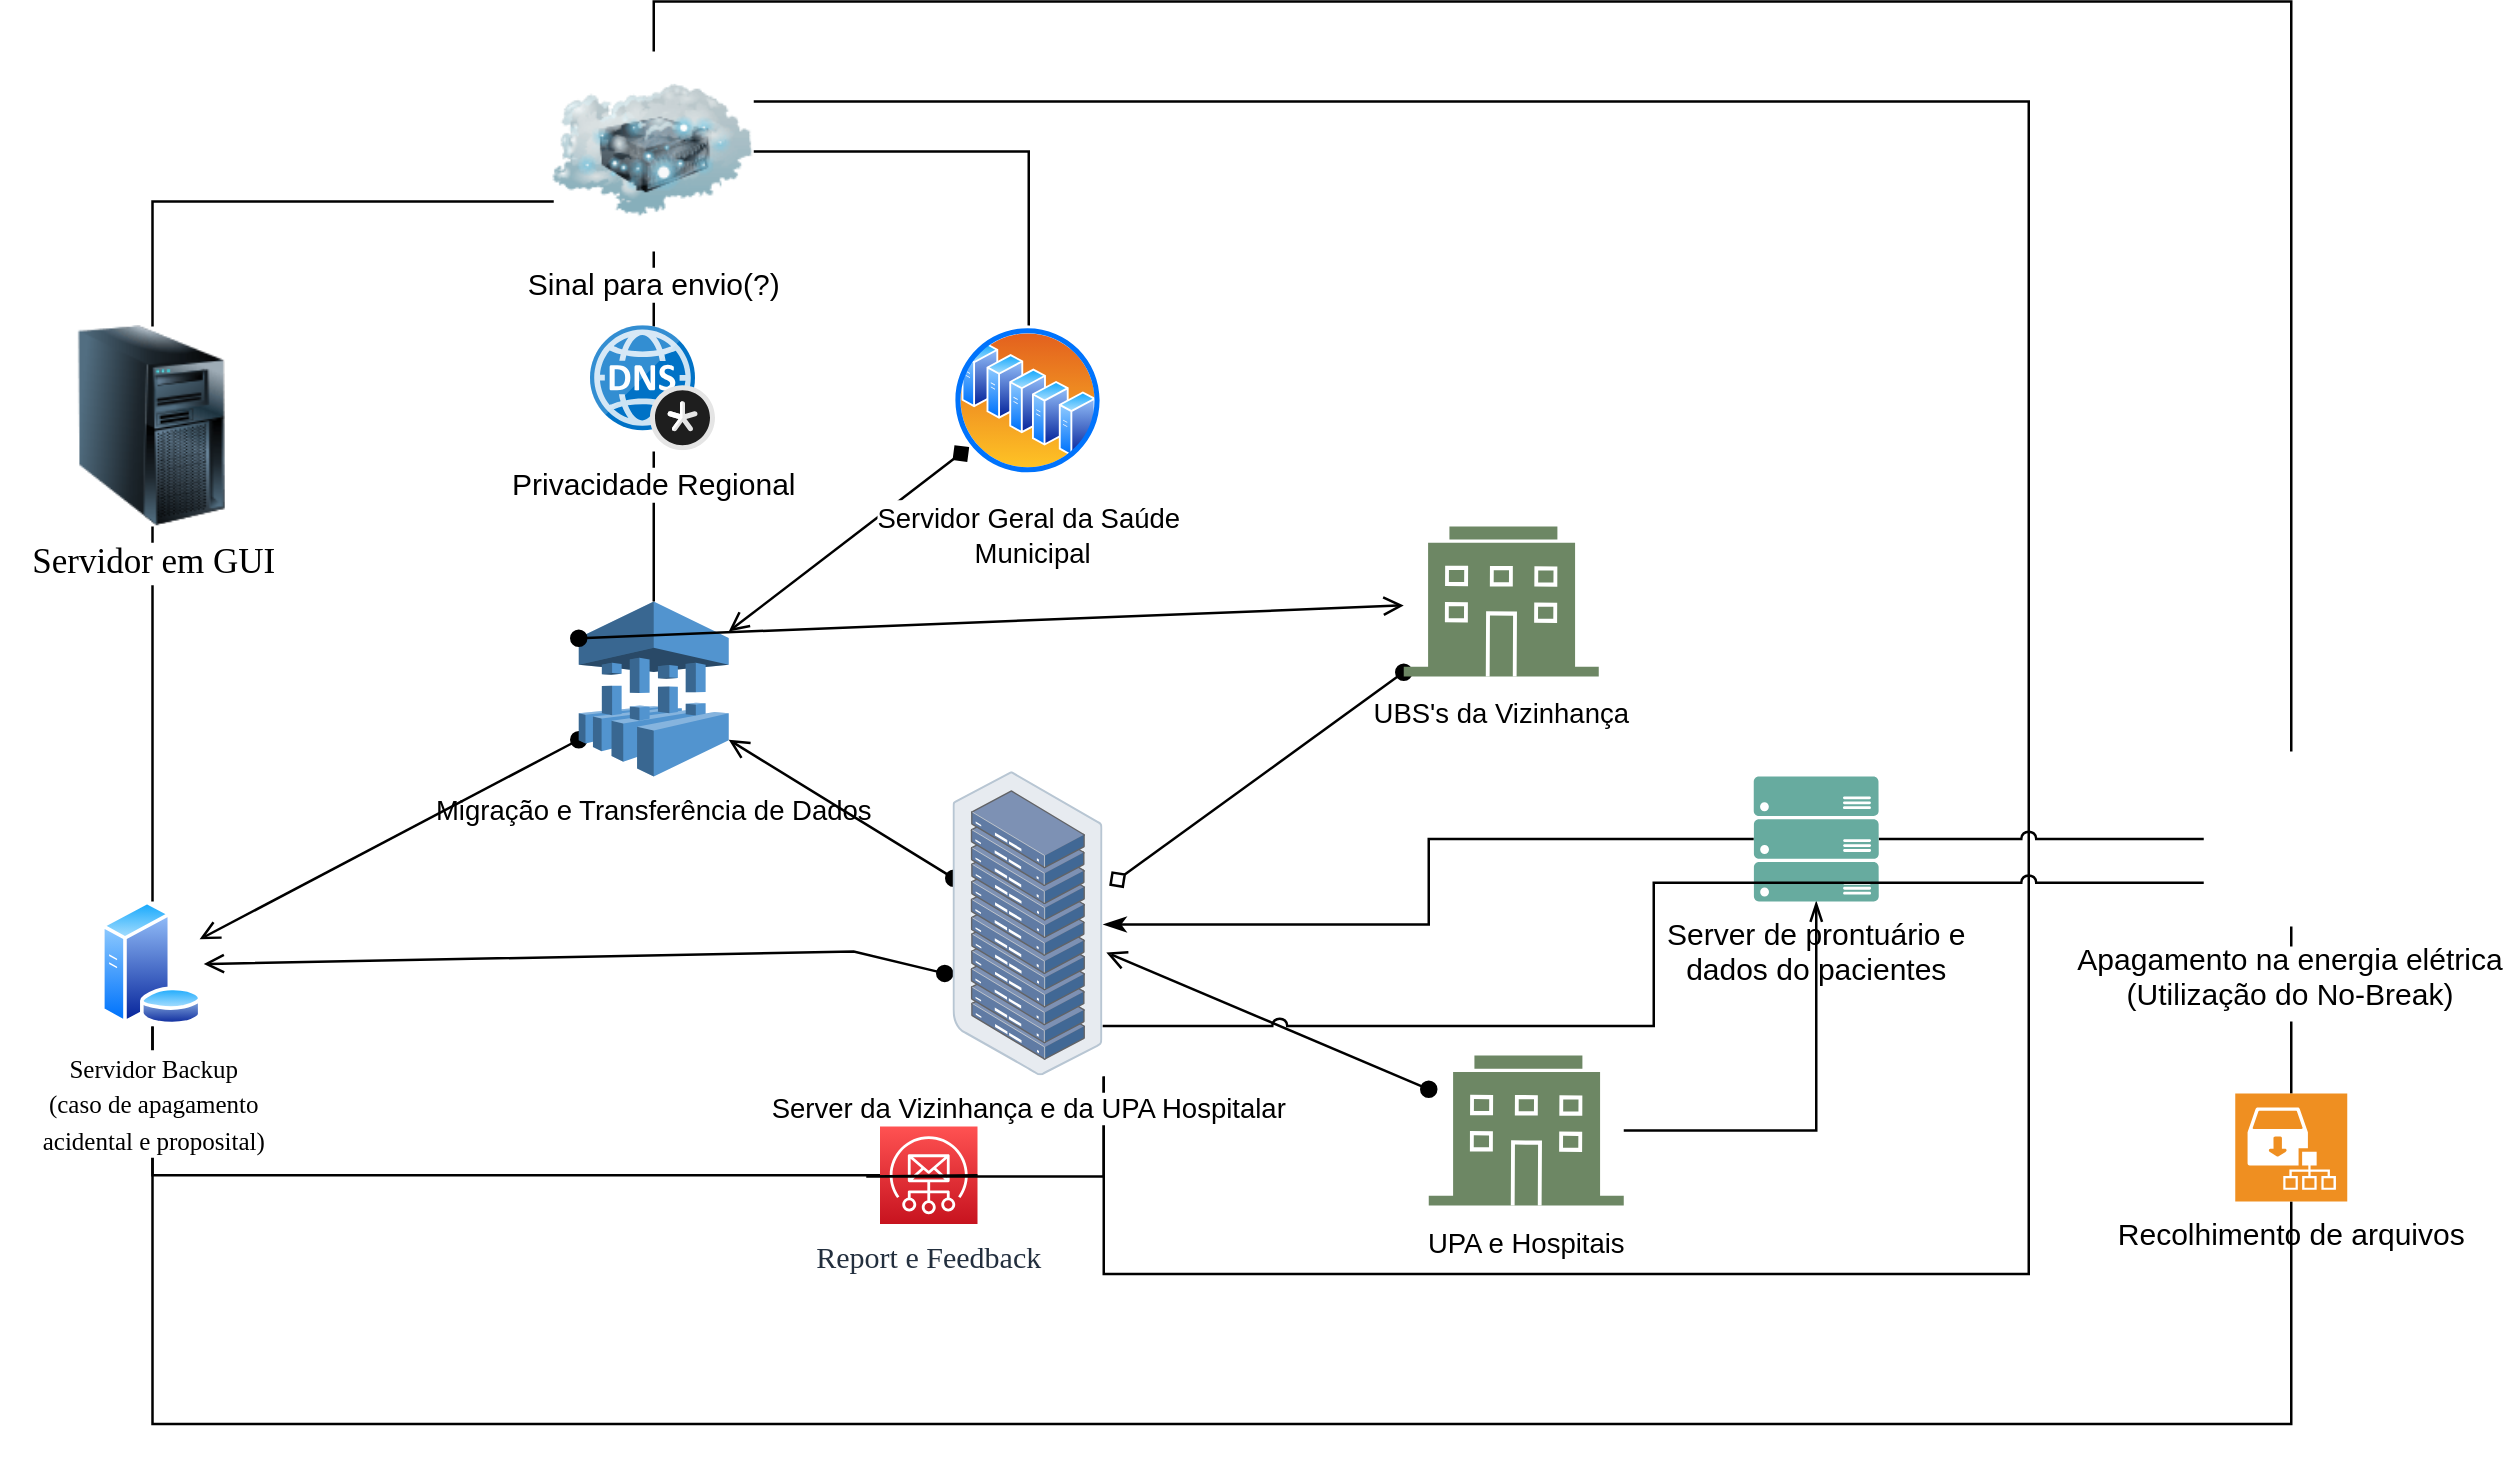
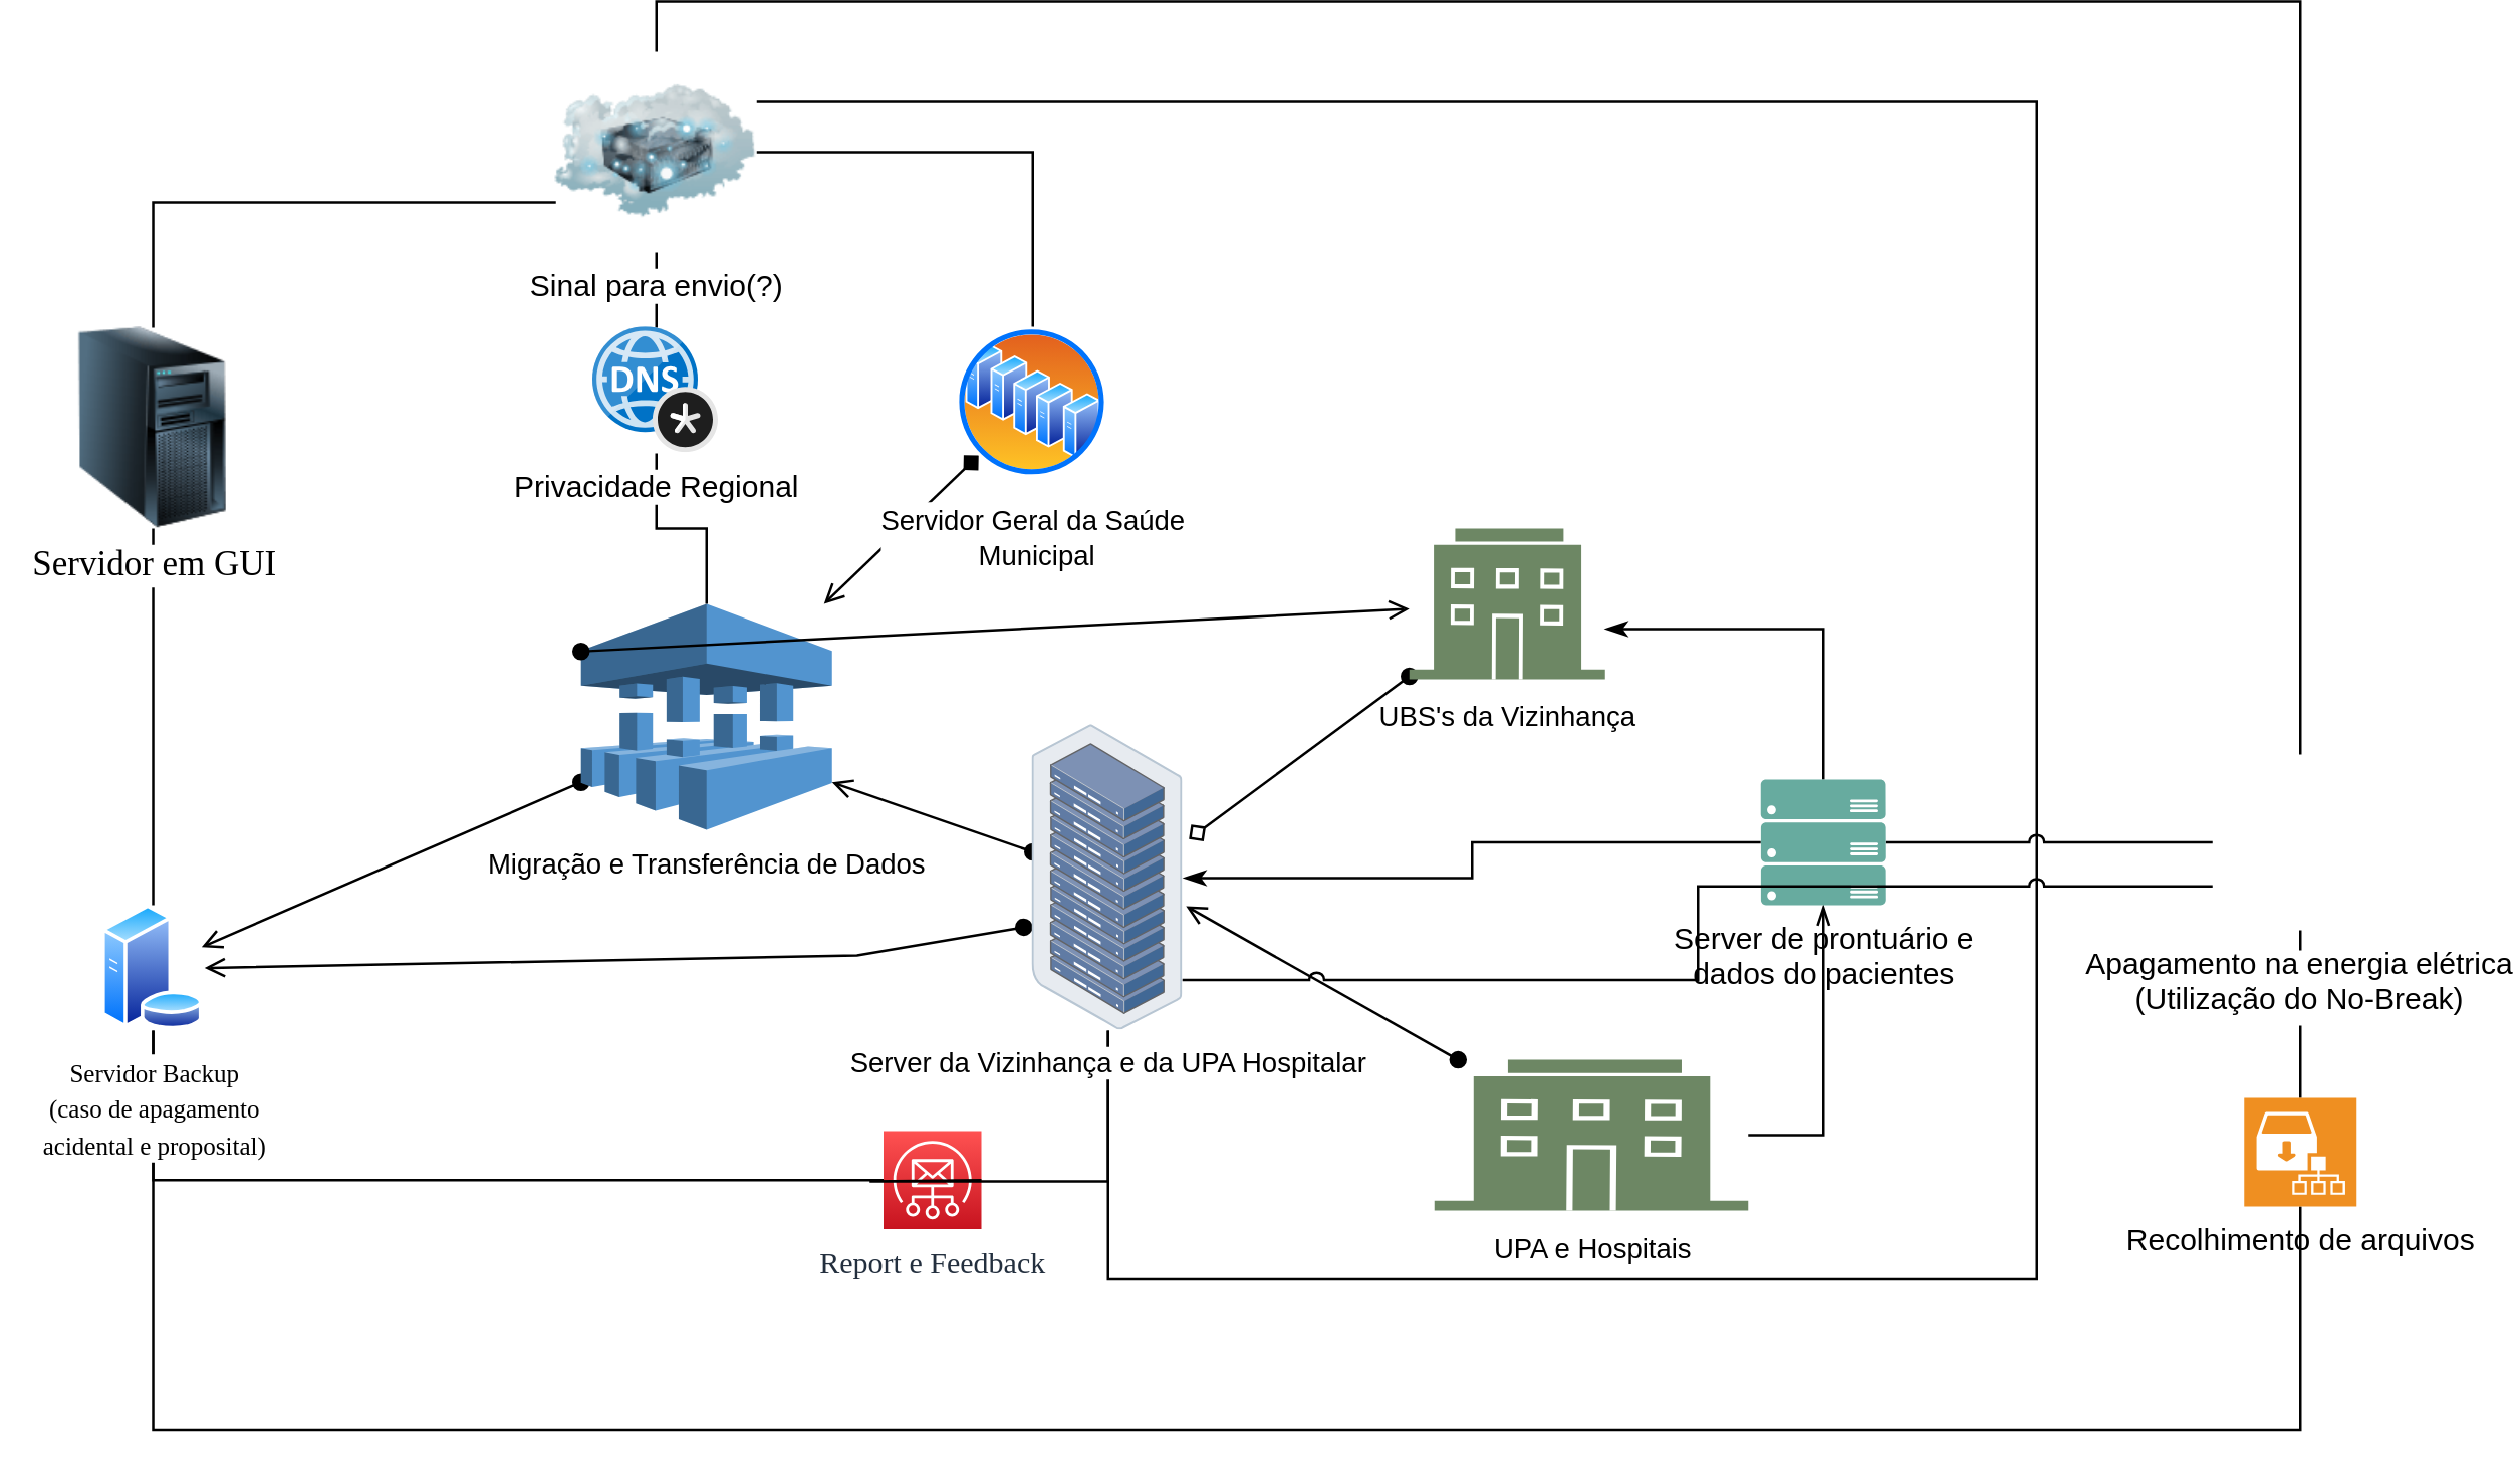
+ <mxCell id="28" style="edgeStyle=orthogonalEdgeStyle;rounded=0;jumpStyle=arc;orthogonalLoop=1;jettySize=auto;html=1;exitX=0.5;exitY=0;exitDx=0;exitDy=0;exitPerimeter=0;fontColor=#000000;endArrow=classicThin;endFill=1;" edge="1" parent="1" source="35" target="12"><mxGeometry relative="1" as="geometry"><Array as="points"><mxPoint x="726" y="250" /></Array></mxGeometry></mxCell>
- <mxCell id="15" value="&lt;font style=&quot;font-size: 11px;&quot;&gt;Migração e Transferência de Dados&lt;br&gt;&lt;/font&gt;" style="outlineConnect=0;dashed=0;verticalLabelPosition=bottom;verticalAlign=top;align=center;html=1;shape=mxgraph.aws3.server_migration_service;fillColor=#5294CF;gradientColor=none;" parent="1" vertex="1"><mxGeometry x="231" y="240" width="60" height="70" as="geometry" /></mxCell>
+ <mxCell id="15" value="&lt;font style=&quot;font-size: 11px;&quot;&gt;Migração e Transferência de Dados&lt;br&gt;&lt;/font&gt;" style="outlineConnect=0;dashed=0;verticalLabelPosition=bottom;verticalAlign=top;align=center;html=1;shape=mxgraph.aws3.server_migration_service;fillColor=#5294CF;gradientColor=none;" parent="1" vertex="1"><mxGeometry x="231" y="240" width="100" height="90" as="geometry" /></mxCell>
- <mxCell id="34" value="Server da Vizinhança e da UPA Hospitalar" style="points=[];aspect=fixed;html=1;align=center;shadow=0;dashed=0;image;image=img/lib/allied_telesis/storage/Datacenter_Server_Rack.svg;fontFamily=Helvetica;fontSize=11;" parent="1" vertex="1"><mxGeometry x="381" y="308.37" width="60" height="121.63" as="geometry" /></mxCell>
+ <mxCell id="34" value="Server da Vizinhança e da UPA Hospitalar" style="points=[];aspect=fixed;html=1;align=center;shadow=0;dashed=0;image;image=img/lib/allied_telesis/storage/Datacenter_Server_Rack.svg;fontFamily=Helvetica;fontSize=11;" parent="1" vertex="1"><mxGeometry x="411" y="288.37" width="60" height="121.63" as="geometry" /></mxCell>
- <mxCell id="18" value="&lt;font color=&quot;#000000&quot; face=&quot;Helvetica&quot; style=&quot;font-size: 11px;&quot;&gt;UPA e Hospitais&lt;/font&gt;" style="sketch=0;pointerEvents=1;shadow=0;dashed=0;html=1;strokeColor=#3A5431;fillColor=#6d8764;labelPosition=center;verticalLabelPosition=bottom;verticalAlign=top;align=center;outlineConnect=0;shape=mxgraph.veeam2.smb_business;fontFamily=Lucida Console;fontSize=14;fontColor=#ffffff;" vertex="1" parent="1"><mxGeometry x="571" y="421.63" width="78" height="60" as="geometry" /></mxCell>
+ <mxCell id="18" value="&lt;font color=&quot;#000000&quot; face=&quot;Helvetica&quot; style=&quot;font-size: 11px;&quot;&gt;UPA e Hospitais&lt;/font&gt;" style="sketch=0;pointerEvents=1;shadow=0;dashed=0;html=1;strokeColor=#3A5431;fillColor=#6d8764;labelPosition=center;verticalLabelPosition=bottom;verticalAlign=top;align=center;outlineConnect=0;shape=mxgraph.veeam2.smb_business;fontFamily=Lucida Console;fontSize=14;fontColor=#ffffff;" vertex="1" parent="1"><mxGeometry x="571" y="421.63" width="125" height="60" as="geometry" /></mxCell>
